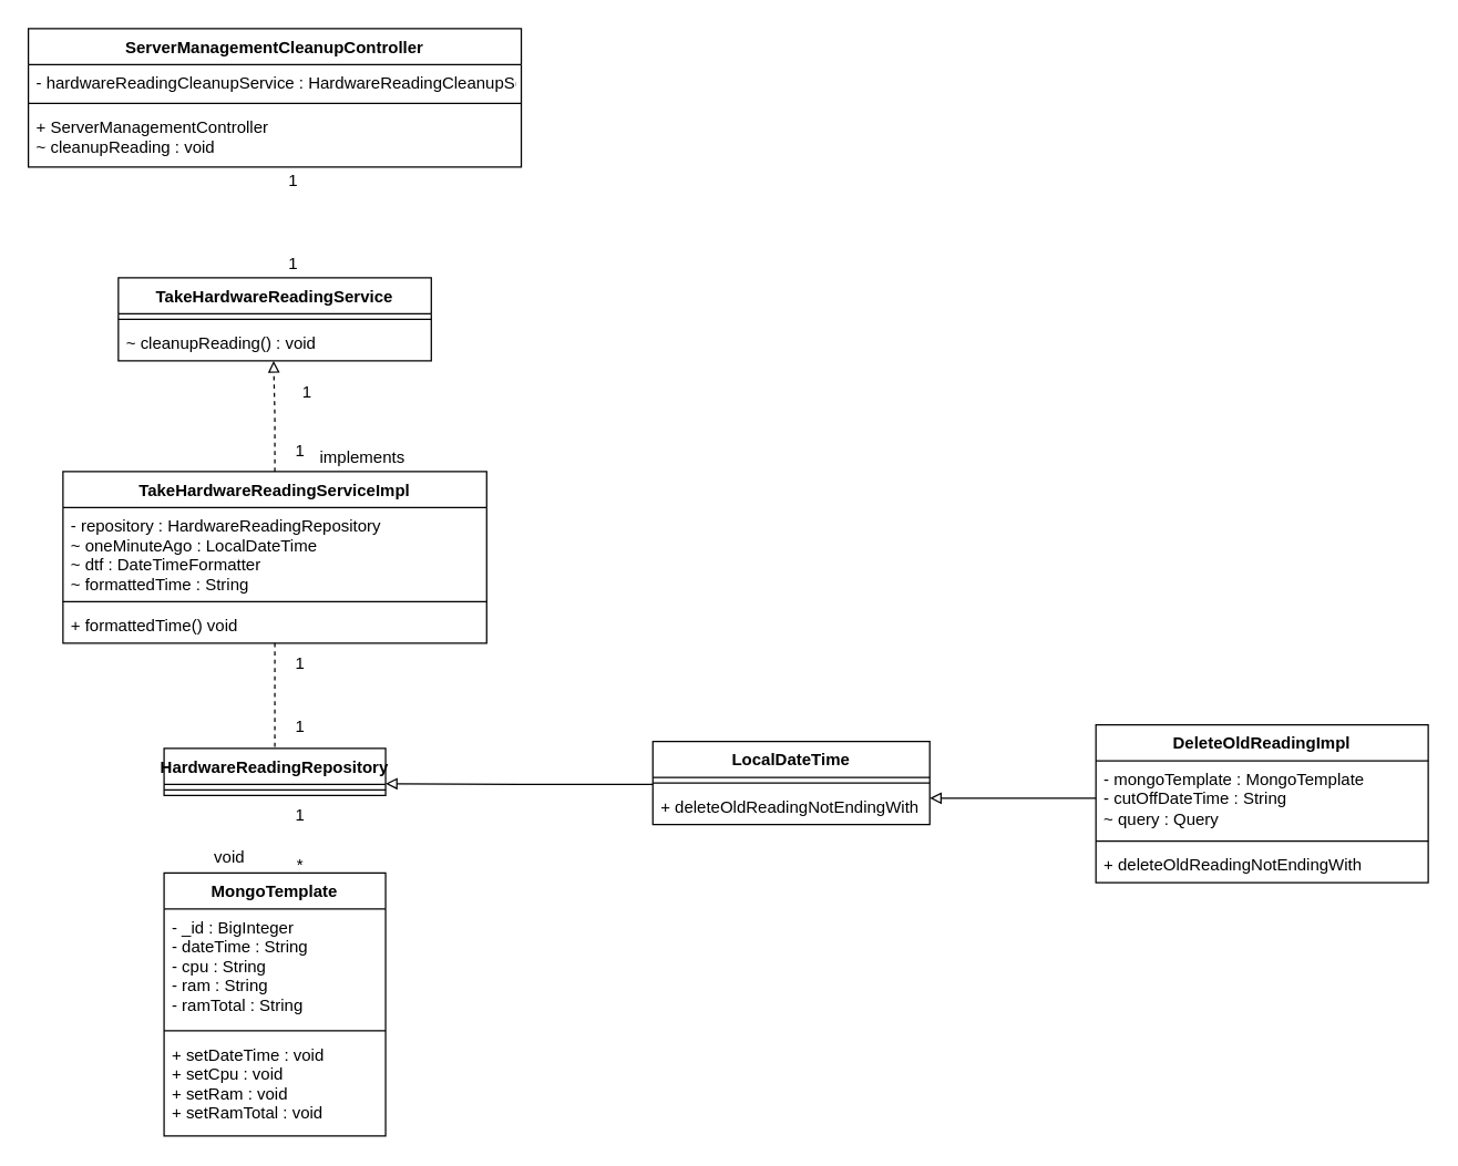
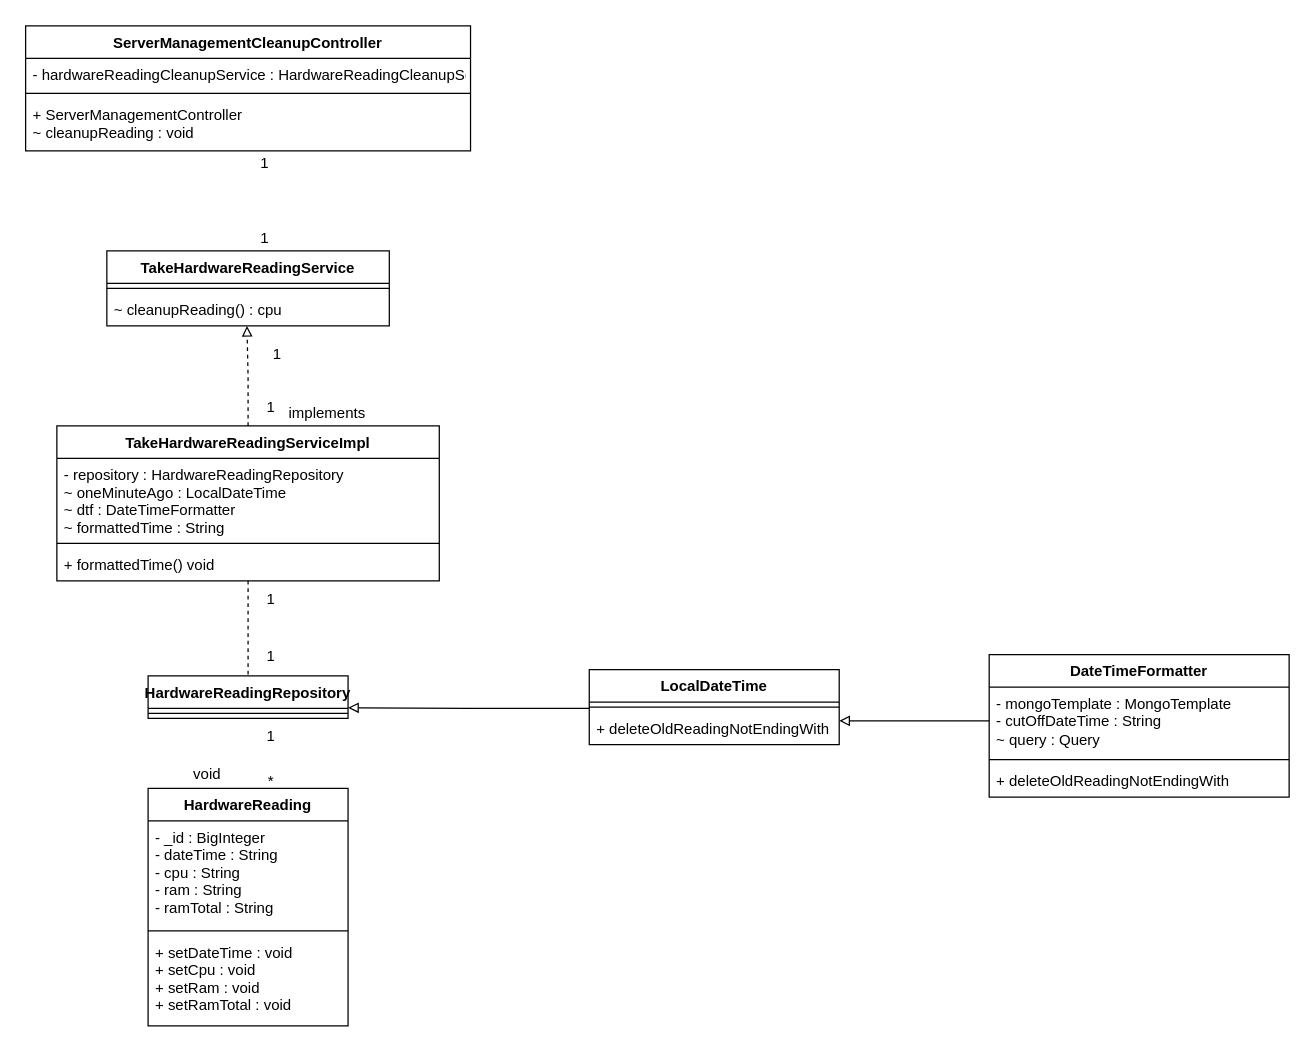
- <mxCell id="8" value="~ cleanupReading() : void" style="text;strokeColor=none;fillColor=none;align=left;verticalAlign=top;spacingLeft=4;spacingRight=4;overflow=hidden;rotatable=0;points=[[0,0.5],[1,0.5]];portConstraint=eastwest;" parent="6" vertex="1"><mxGeometry y="34" width="226" height="26" as="geometry" /></mxCell>
+ <mxCell id="8" value="~ cleanupReading() : cpu" style="text;strokeColor=none;fillColor=none;align=left;verticalAlign=top;spacingLeft=4;spacingRight=4;overflow=hidden;rotatable=0;points=[[0,0.5],[1,0.5]];portConstraint=eastwest;" parent="6" vertex="1"><mxGeometry y="34" width="226" height="26" as="geometry" /></mxCell>
- <mxCell id="35" value="DeleteOldReadingImpl" style="swimlane;fontStyle=1;align=center;verticalAlign=top;childLayout=stackLayout;horizontal=1;startSize=26;horizontalStack=0;resizeParent=1;resizeParentMax=0;resizeLast=0;collapsible=1;marginBottom=0;whiteSpace=wrap;html=1;" vertex="1" parent="1"><mxGeometry x="791" y="523" width="240" height="114" as="geometry" /></mxCell>
+ <mxCell id="35" value="DateTimeFormatter" style="swimlane;fontStyle=1;align=center;verticalAlign=top;childLayout=stackLayout;horizontal=1;startSize=26;horizontalStack=0;resizeParent=1;resizeParentMax=0;resizeLast=0;collapsible=1;marginBottom=0;whiteSpace=wrap;html=1;" vertex="1" parent="1"><mxGeometry x="791" y="523" width="240" height="114" as="geometry" /></mxCell>
- <mxCell id="20" value="MongoTemplate" style="swimlane;fontStyle=1;align=center;verticalAlign=top;childLayout=stackLayout;horizontal=1;startSize=26;horizontalStack=0;resizeParent=1;resizeParentMax=0;resizeLast=0;collapsible=1;marginBottom=0;" parent="1" vertex="1"><mxGeometry x="118" y="630" width="160" height="190" as="geometry" /></mxCell>
+ <mxCell id="20" value="HardwareReading" style="swimlane;fontStyle=1;align=center;verticalAlign=top;childLayout=stackLayout;horizontal=1;startSize=26;horizontalStack=0;resizeParent=1;resizeParentMax=0;resizeLast=0;collapsible=1;marginBottom=0;" parent="1" vertex="1"><mxGeometry x="118" y="630" width="160" height="190" as="geometry" /></mxCell>
